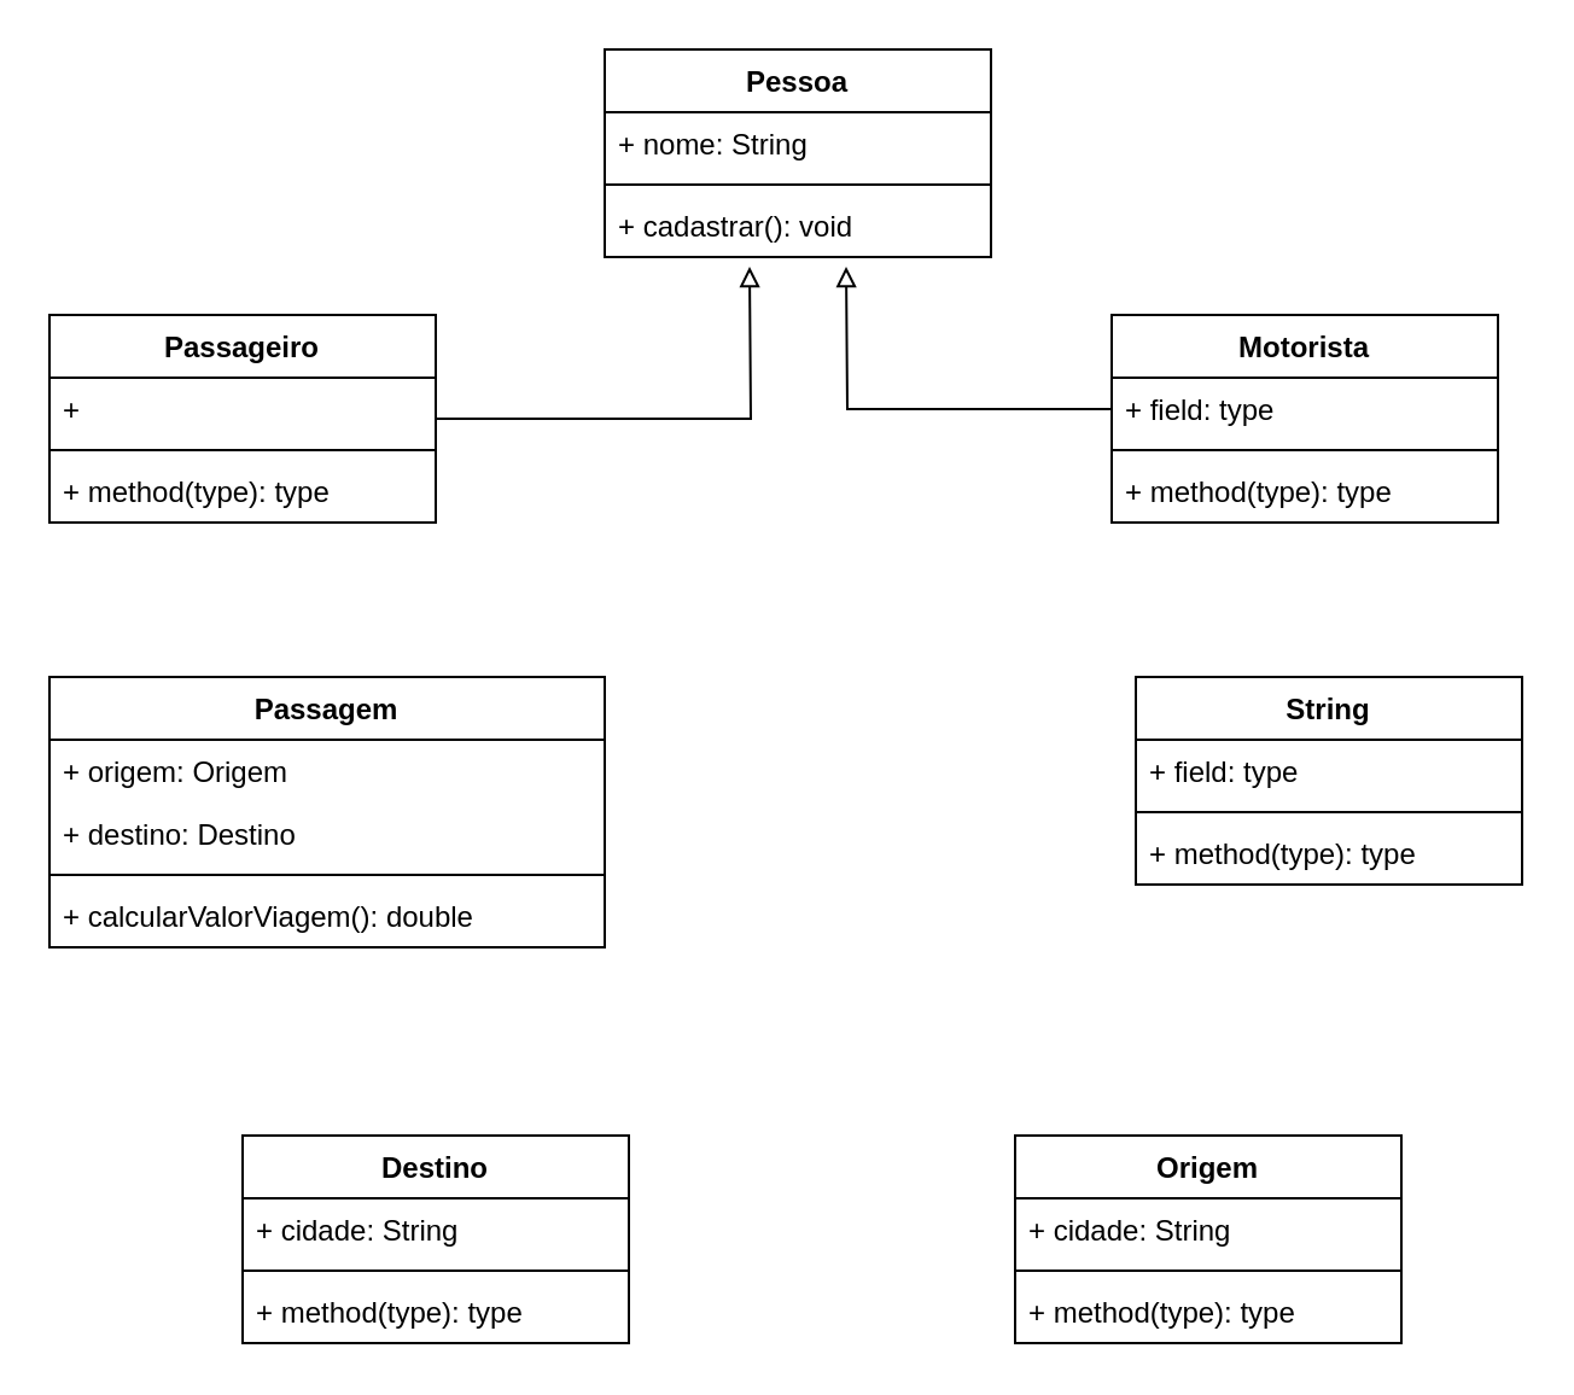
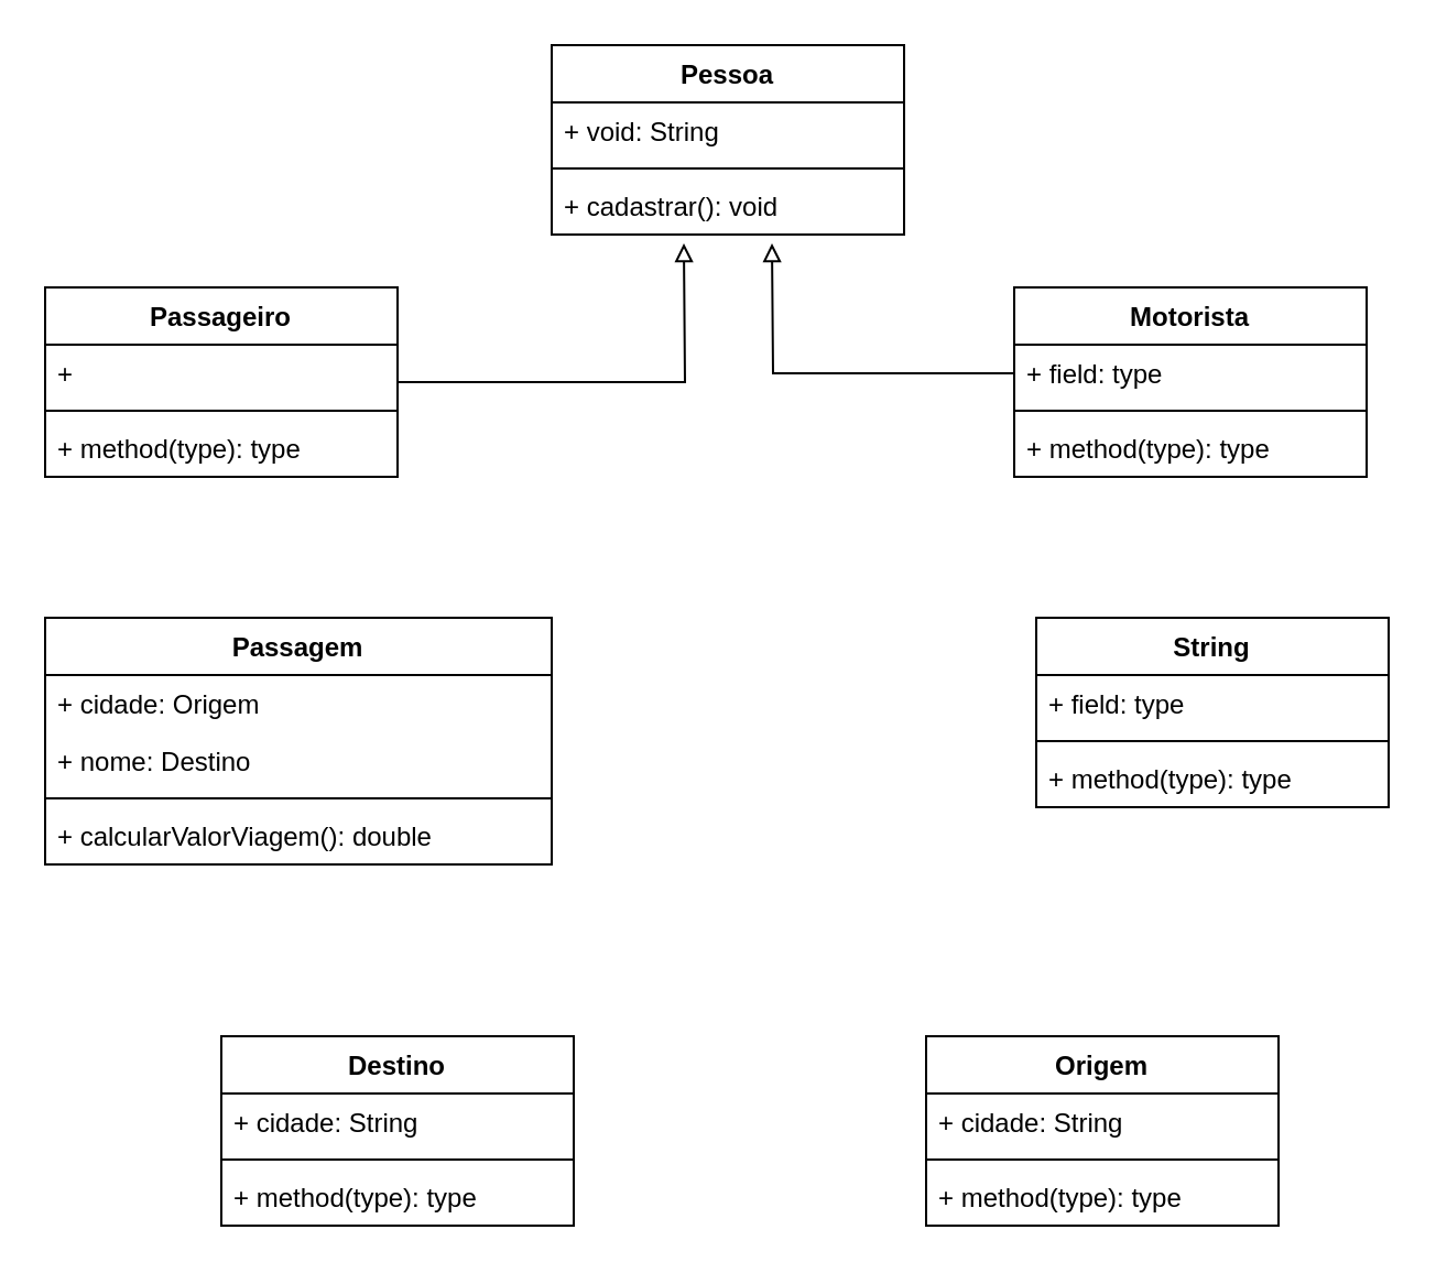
- <mxCell id="3" value="+ nome: String" style="text;strokeColor=none;fillColor=none;align=left;verticalAlign=top;spacingLeft=4;spacingRight=4;overflow=hidden;rotatable=0;points=[[0,0.5],[1,0.5]];portConstraint=eastwest;whiteSpace=wrap;html=1;" vertex="1" parent="2"><mxGeometry y="26" width="160" height="26" as="geometry" /></mxCell>
+ <mxCell id="3" value="+ void: String" style="text;strokeColor=none;fillColor=none;align=left;verticalAlign=top;spacingLeft=4;spacingRight=4;overflow=hidden;rotatable=0;points=[[0,0.5],[1,0.5]];portConstraint=eastwest;whiteSpace=wrap;html=1;" vertex="1" parent="2"><mxGeometry y="26" width="160" height="26" as="geometry" /></mxCell>
- <mxCell id="25" value="+ origem: Origem" style="text;strokeColor=none;fillColor=none;align=left;verticalAlign=top;spacingLeft=4;spacingRight=4;overflow=hidden;rotatable=0;points=[[0,0.5],[1,0.5]];portConstraint=eastwest;whiteSpace=wrap;html=1;" vertex="1" parent="24"><mxGeometry y="26" width="230" height="26" as="geometry" /></mxCell>
+ <mxCell id="25" value="+ cidade: Origem" style="text;strokeColor=none;fillColor=none;align=left;verticalAlign=top;spacingLeft=4;spacingRight=4;overflow=hidden;rotatable=0;points=[[0,0.5],[1,0.5]];portConstraint=eastwest;whiteSpace=wrap;html=1;" vertex="1" parent="24"><mxGeometry y="26" width="230" height="26" as="geometry" /></mxCell>
- <mxCell id="26" value="+ destino: Destino" style="text;strokeColor=none;fillColor=none;align=left;verticalAlign=top;spacingLeft=4;spacingRight=4;overflow=hidden;rotatable=0;points=[[0,0.5],[1,0.5]];portConstraint=eastwest;whiteSpace=wrap;html=1;" vertex="1" parent="24"><mxGeometry y="52" width="230" height="26" as="geometry" /></mxCell>
+ <mxCell id="26" value="+ nome: Destino" style="text;strokeColor=none;fillColor=none;align=left;verticalAlign=top;spacingLeft=4;spacingRight=4;overflow=hidden;rotatable=0;points=[[0,0.5],[1,0.5]];portConstraint=eastwest;whiteSpace=wrap;html=1;" vertex="1" parent="24"><mxGeometry y="52" width="230" height="26" as="geometry" /></mxCell>
